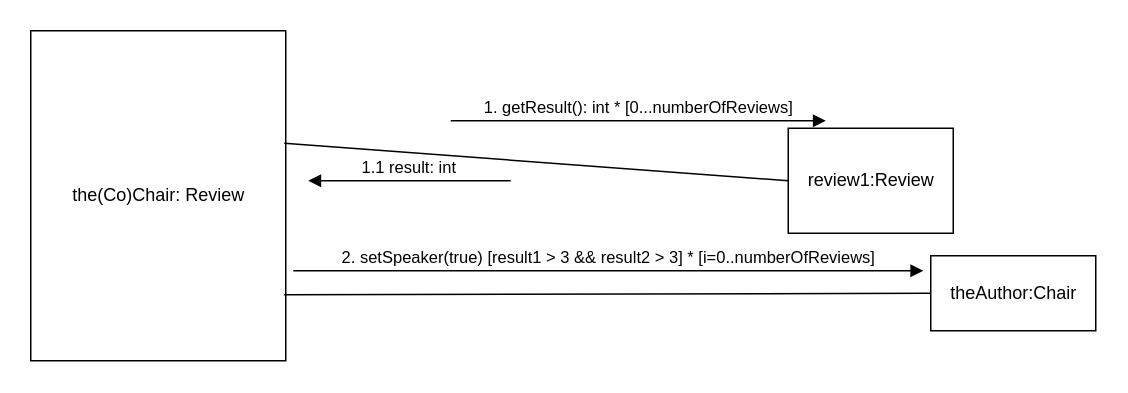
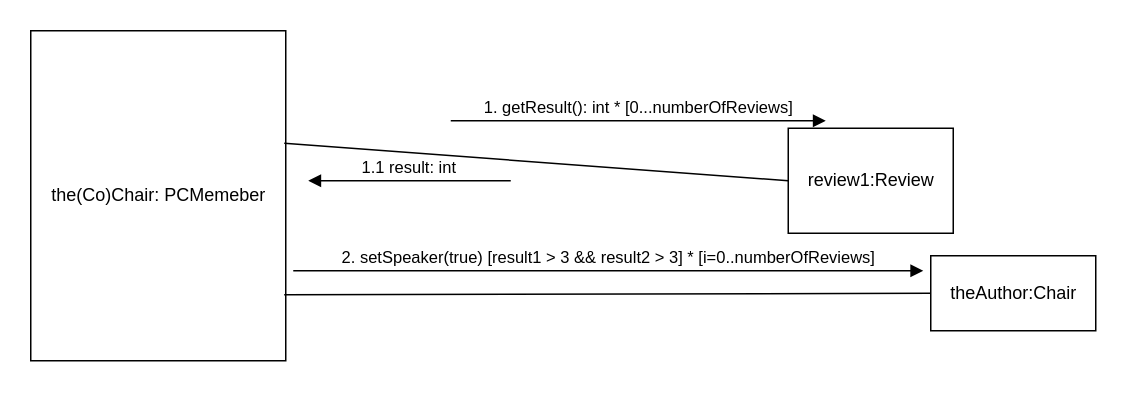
- <mxCell id="2" value="the(Co)Chair: Review" style="html=1;" vertex="1" parent="1"><mxGeometry x="20" y="20" width="170" height="220" as="geometry" /></mxCell>
+ <mxCell id="2" value="the(Co)Chair: PCMemeber" style="html=1;" vertex="1" parent="1"><mxGeometry x="20" y="20" width="170" height="220" as="geometry" /></mxCell>
